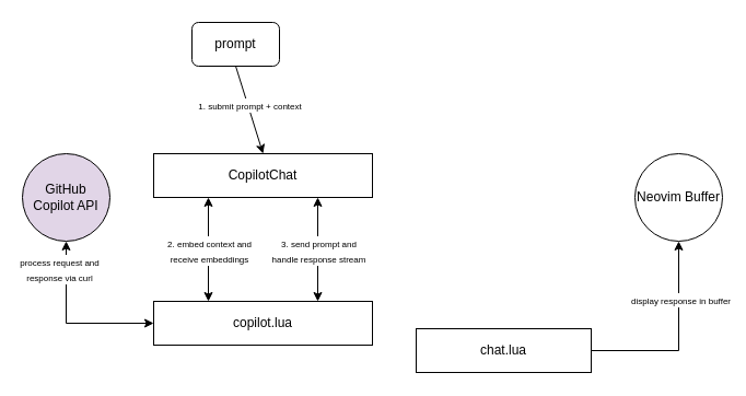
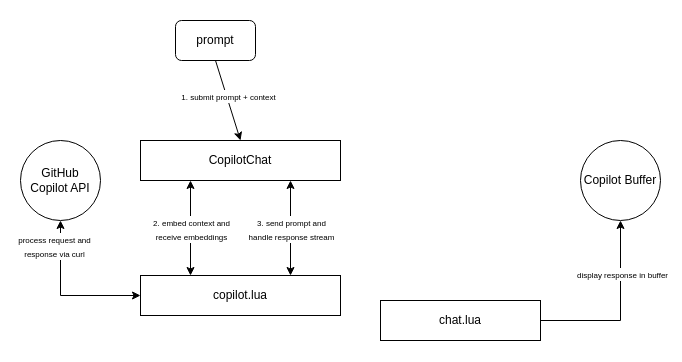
- <mxCell id="6" value="GitHub Copilot API" style="ellipse;whiteSpace=wrap;html=1;aspect=fixed;fillColor=#e1d5e7;" vertex="1" parent="1"><mxGeometry x="20" y="140" width="80" height="80" as="geometry" /></mxCell>
+ <mxCell id="6" value="GitHub Copilot API" style="ellipse;whiteSpace=wrap;html=1;aspect=fixed;" vertex="1" parent="1"><mxGeometry x="20" y="140" width="80" height="80" as="geometry" /></mxCell>
- <mxCell id="17" value="Neovim Buffer" style="ellipse;whiteSpace=wrap;html=1;aspect=fixed;" vertex="1" parent="1"><mxGeometry x="580" y="140" width="80" height="80" as="geometry" /></mxCell>
+ <mxCell id="17" value="Copilot Buffer" style="ellipse;whiteSpace=wrap;html=1;aspect=fixed;" vertex="1" parent="1"><mxGeometry x="580" y="140" width="80" height="80" as="geometry" /></mxCell>
